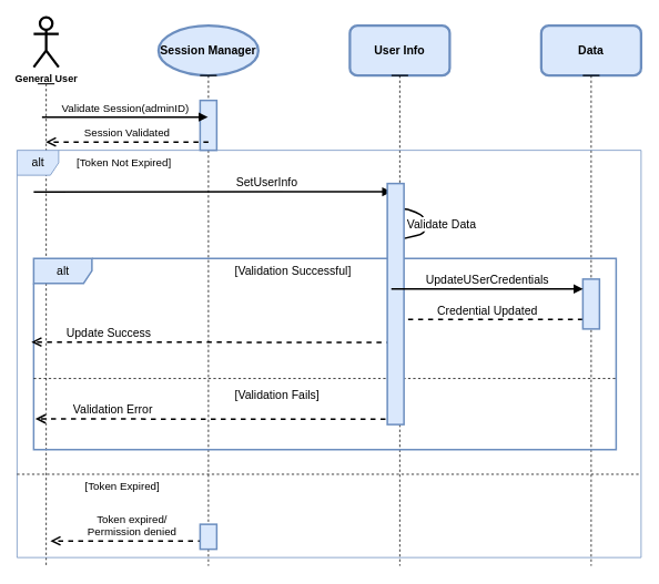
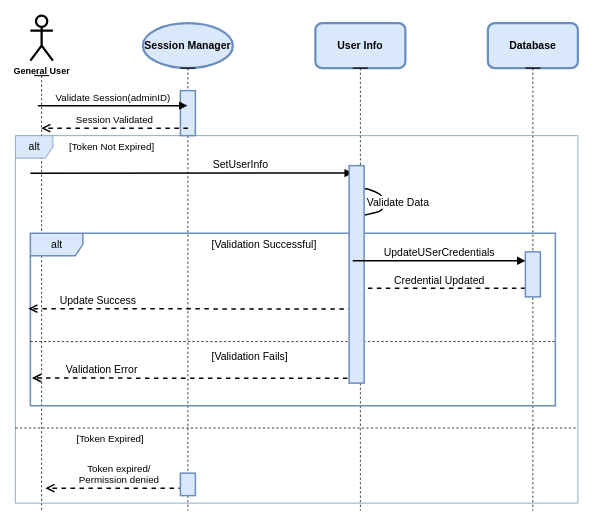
- <mxCell id="9" value="&lt;font style=&quot;font-size: 14px;&quot;&gt;&lt;b&gt;Data&lt;/b&gt;&lt;/font&gt;" style="rounded=1;whiteSpace=wrap;html=1;strokeWidth=3;fillColor=#dae8fc;strokeColor=#6c8ebf;" vertex="1" parent="1"><mxGeometry x="650" y="30" width="120" height="60" as="geometry" /></mxCell>
+ <mxCell id="9" value="&lt;font style=&quot;font-size: 14px;&quot;&gt;&lt;b&gt;Database&lt;/b&gt;&lt;/font&gt;" style="rounded=1;whiteSpace=wrap;html=1;strokeWidth=3;fillColor=#dae8fc;strokeColor=#6c8ebf;" vertex="1" parent="1"><mxGeometry x="650" y="30" width="120" height="60" as="geometry" /></mxCell>
